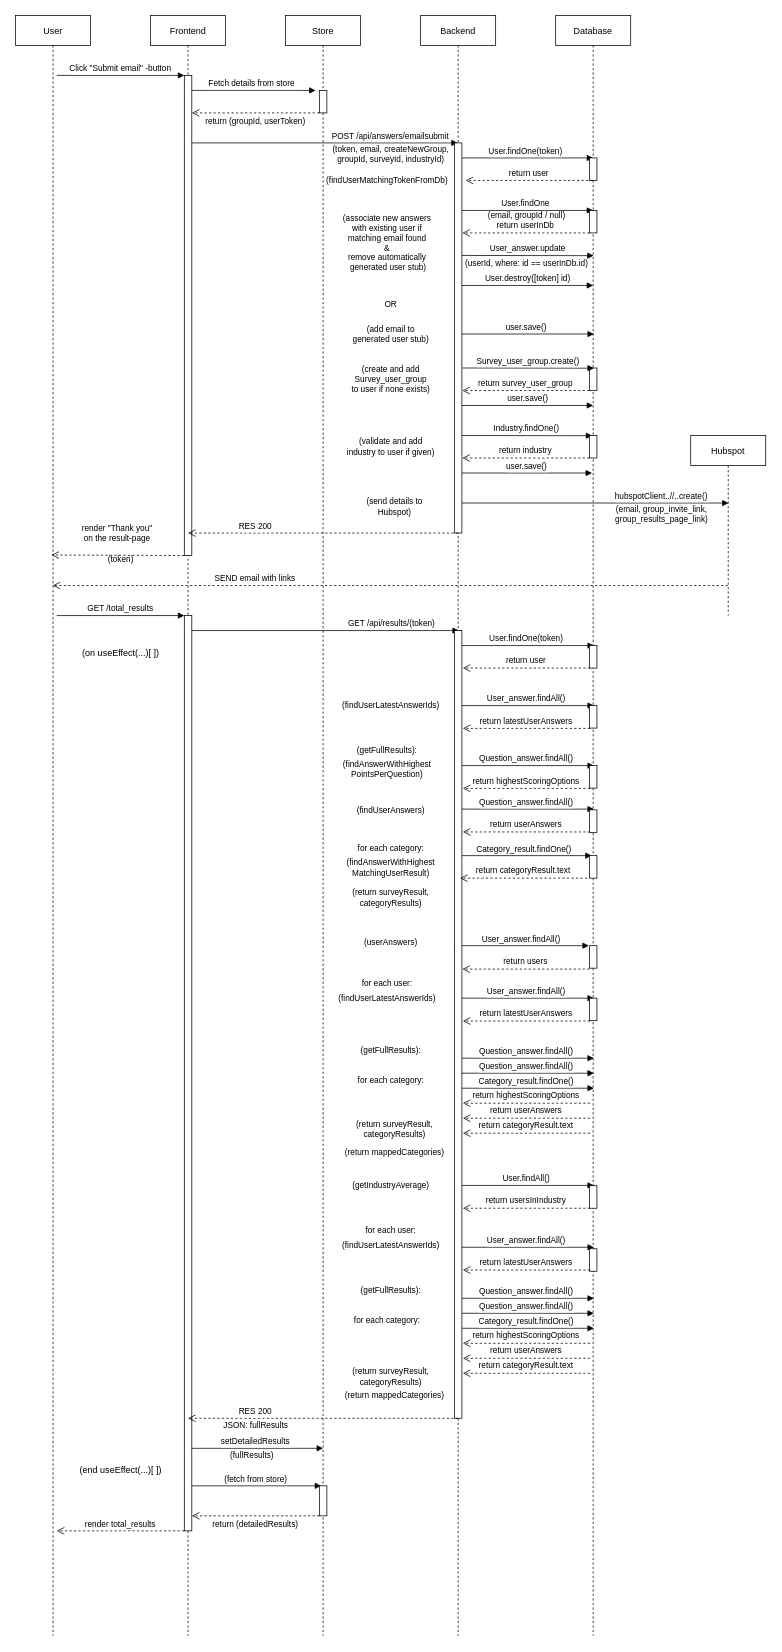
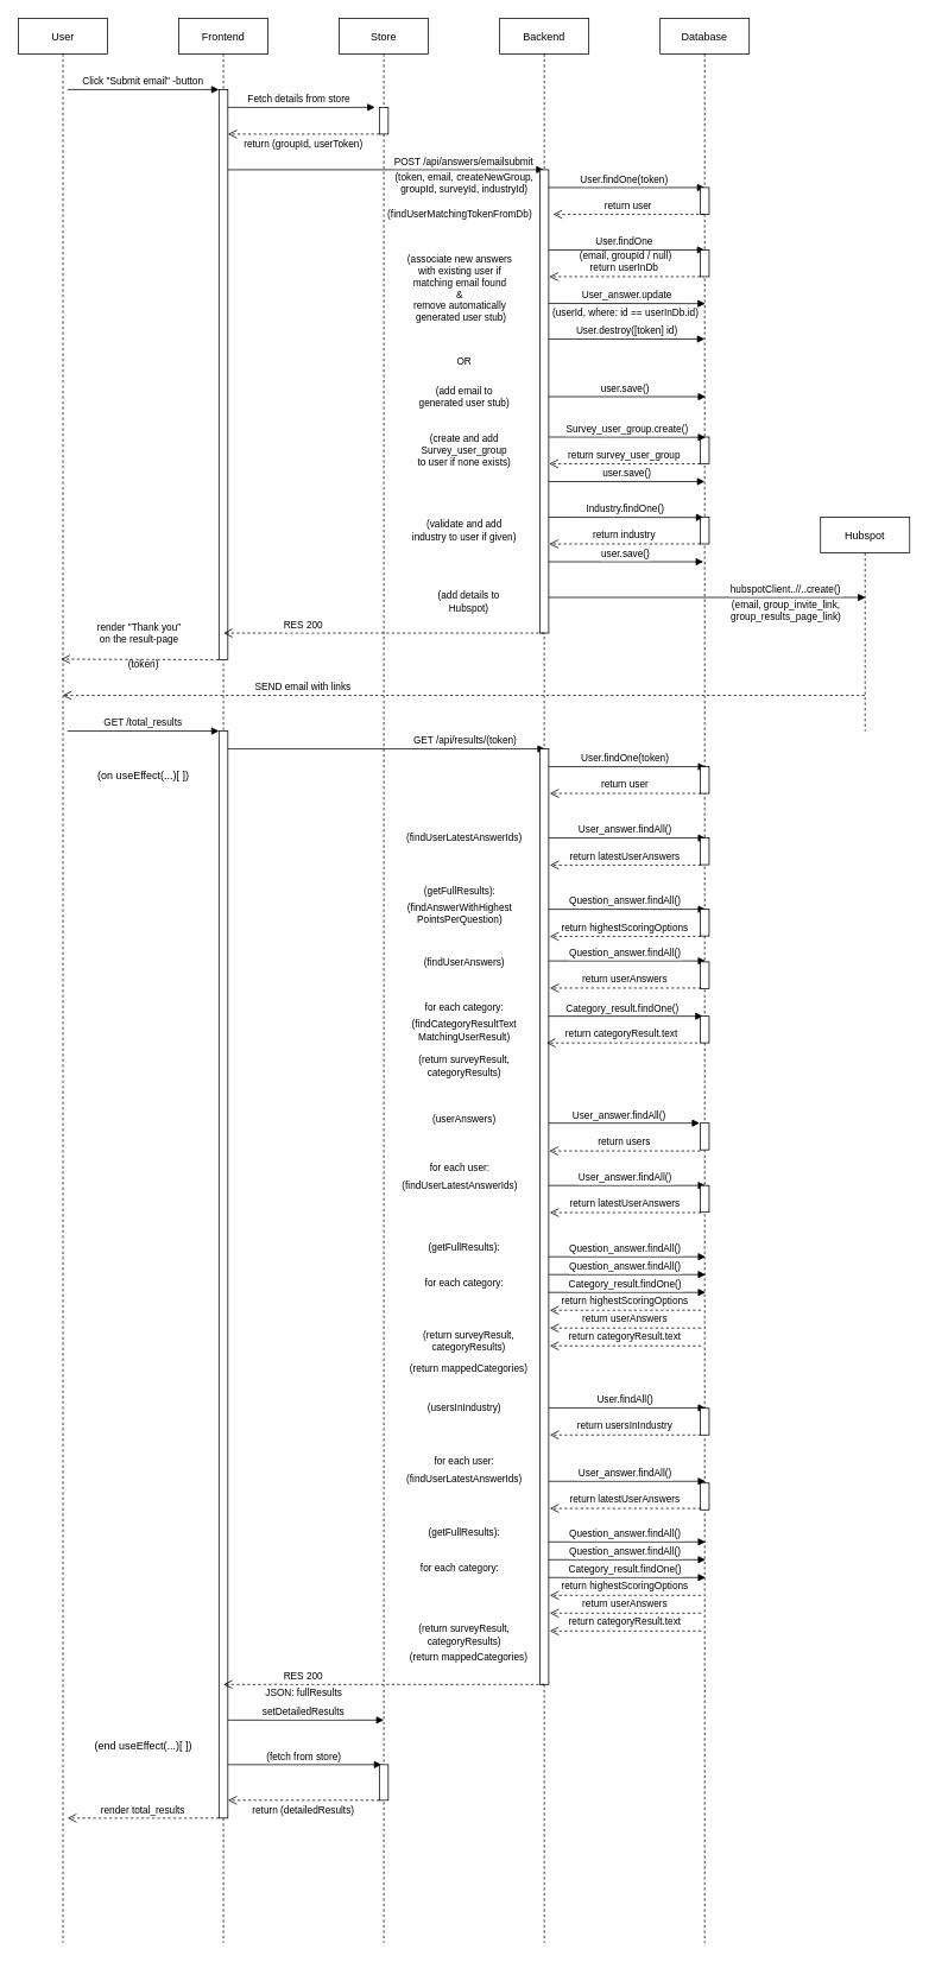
- <mxCell id="79" value="&lt;div&gt;(send details to &lt;br&gt;&lt;/div&gt;&lt;div&gt;Hubspot)&lt;/div&gt;" style="text;html=1;align=center;verticalAlign=middle;resizable=0;points=[];autosize=1;fontSize=11;" vertex="1" parent="1"><mxGeometry x="480" y="660" width="90" height="30" as="geometry" /></mxCell>
+ <mxCell id="79" value="&lt;div&gt;(add details to &lt;br&gt;&lt;/div&gt;&lt;div&gt;Hubspot)&lt;/div&gt;" style="text;html=1;align=center;verticalAlign=middle;resizable=0;points=[];autosize=1;fontSize=11;" vertex="1" parent="1"><mxGeometry x="480" y="660" width="90" height="30" as="geometry" /></mxCell>
- <mxCell id="89" value="&lt;div&gt;(findAnswerWithHighest&lt;/div&gt;&lt;div&gt;MatchingUserResult)&lt;/div&gt;" style="text;html=1;align=center;verticalAlign=middle;resizable=0;points=[];autosize=1;fontSize=11;" vertex="1" parent="1"><mxGeometry x="455" y="1141" width="130" height="30" as="geometry" /></mxCell>
+ <mxCell id="89" value="&lt;div&gt;(findCategoryResultText&lt;/div&gt;&lt;div&gt;MatchingUserResult)&lt;/div&gt;" style="text;html=1;align=center;verticalAlign=middle;resizable=0;points=[];autosize=1;fontSize=11;" vertex="1" parent="1"><mxGeometry x="455" y="1141" width="130" height="30" as="geometry" /></mxCell>
- <mxCell id="104" value="(getIndustryAverage)" style="text;html=1;align=center;verticalAlign=middle;resizable=0;points=[];autosize=1;fontSize=11;" vertex="1" parent="1"><mxGeometry x="460" y="1570" width="120" height="20" as="geometry" /></mxCell>
+ <mxCell id="104" value="(usersInIndustry)" style="text;html=1;align=center;verticalAlign=middle;resizable=0;points=[];autosize=1;fontSize=11;" vertex="1" parent="1"><mxGeometry x="460" y="1570" width="120" height="20" as="geometry" /></mxCell>
- <mxCell id="115" value="(fullResults)" style="text;html=1;align=center;verticalAlign=middle;resizable=0;points=[];autosize=1;fontSize=11;" vertex="1" parent="1"><mxGeometry x="300" y="1930" width="70" height="20" as="geometry" /></mxCell>
